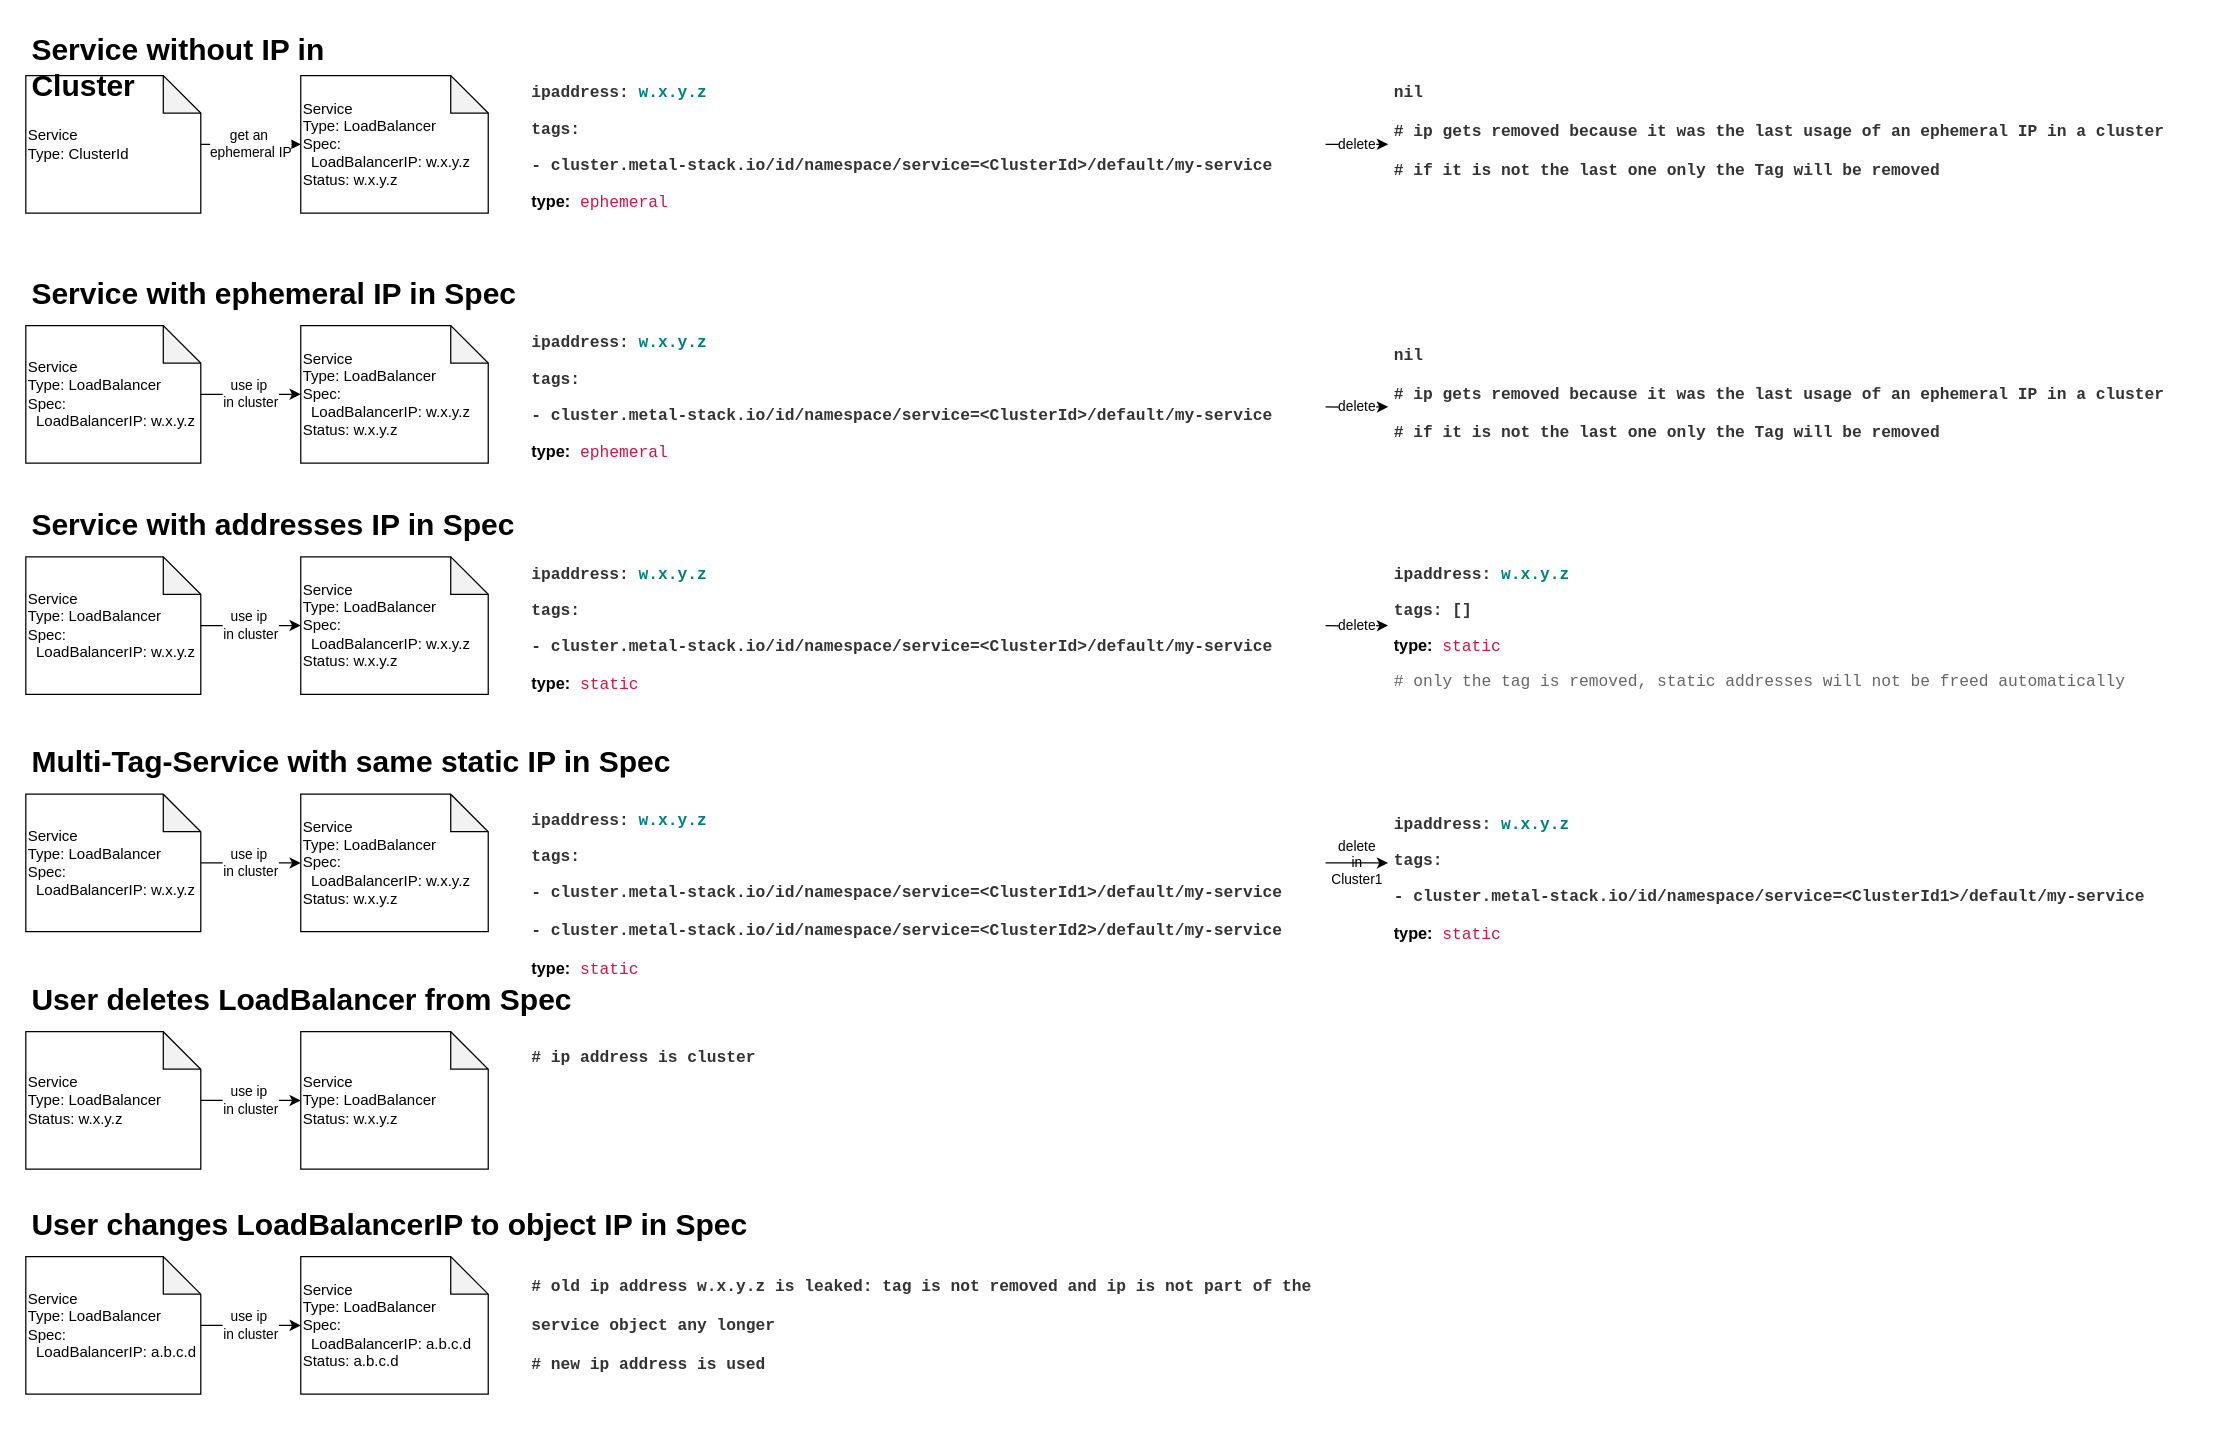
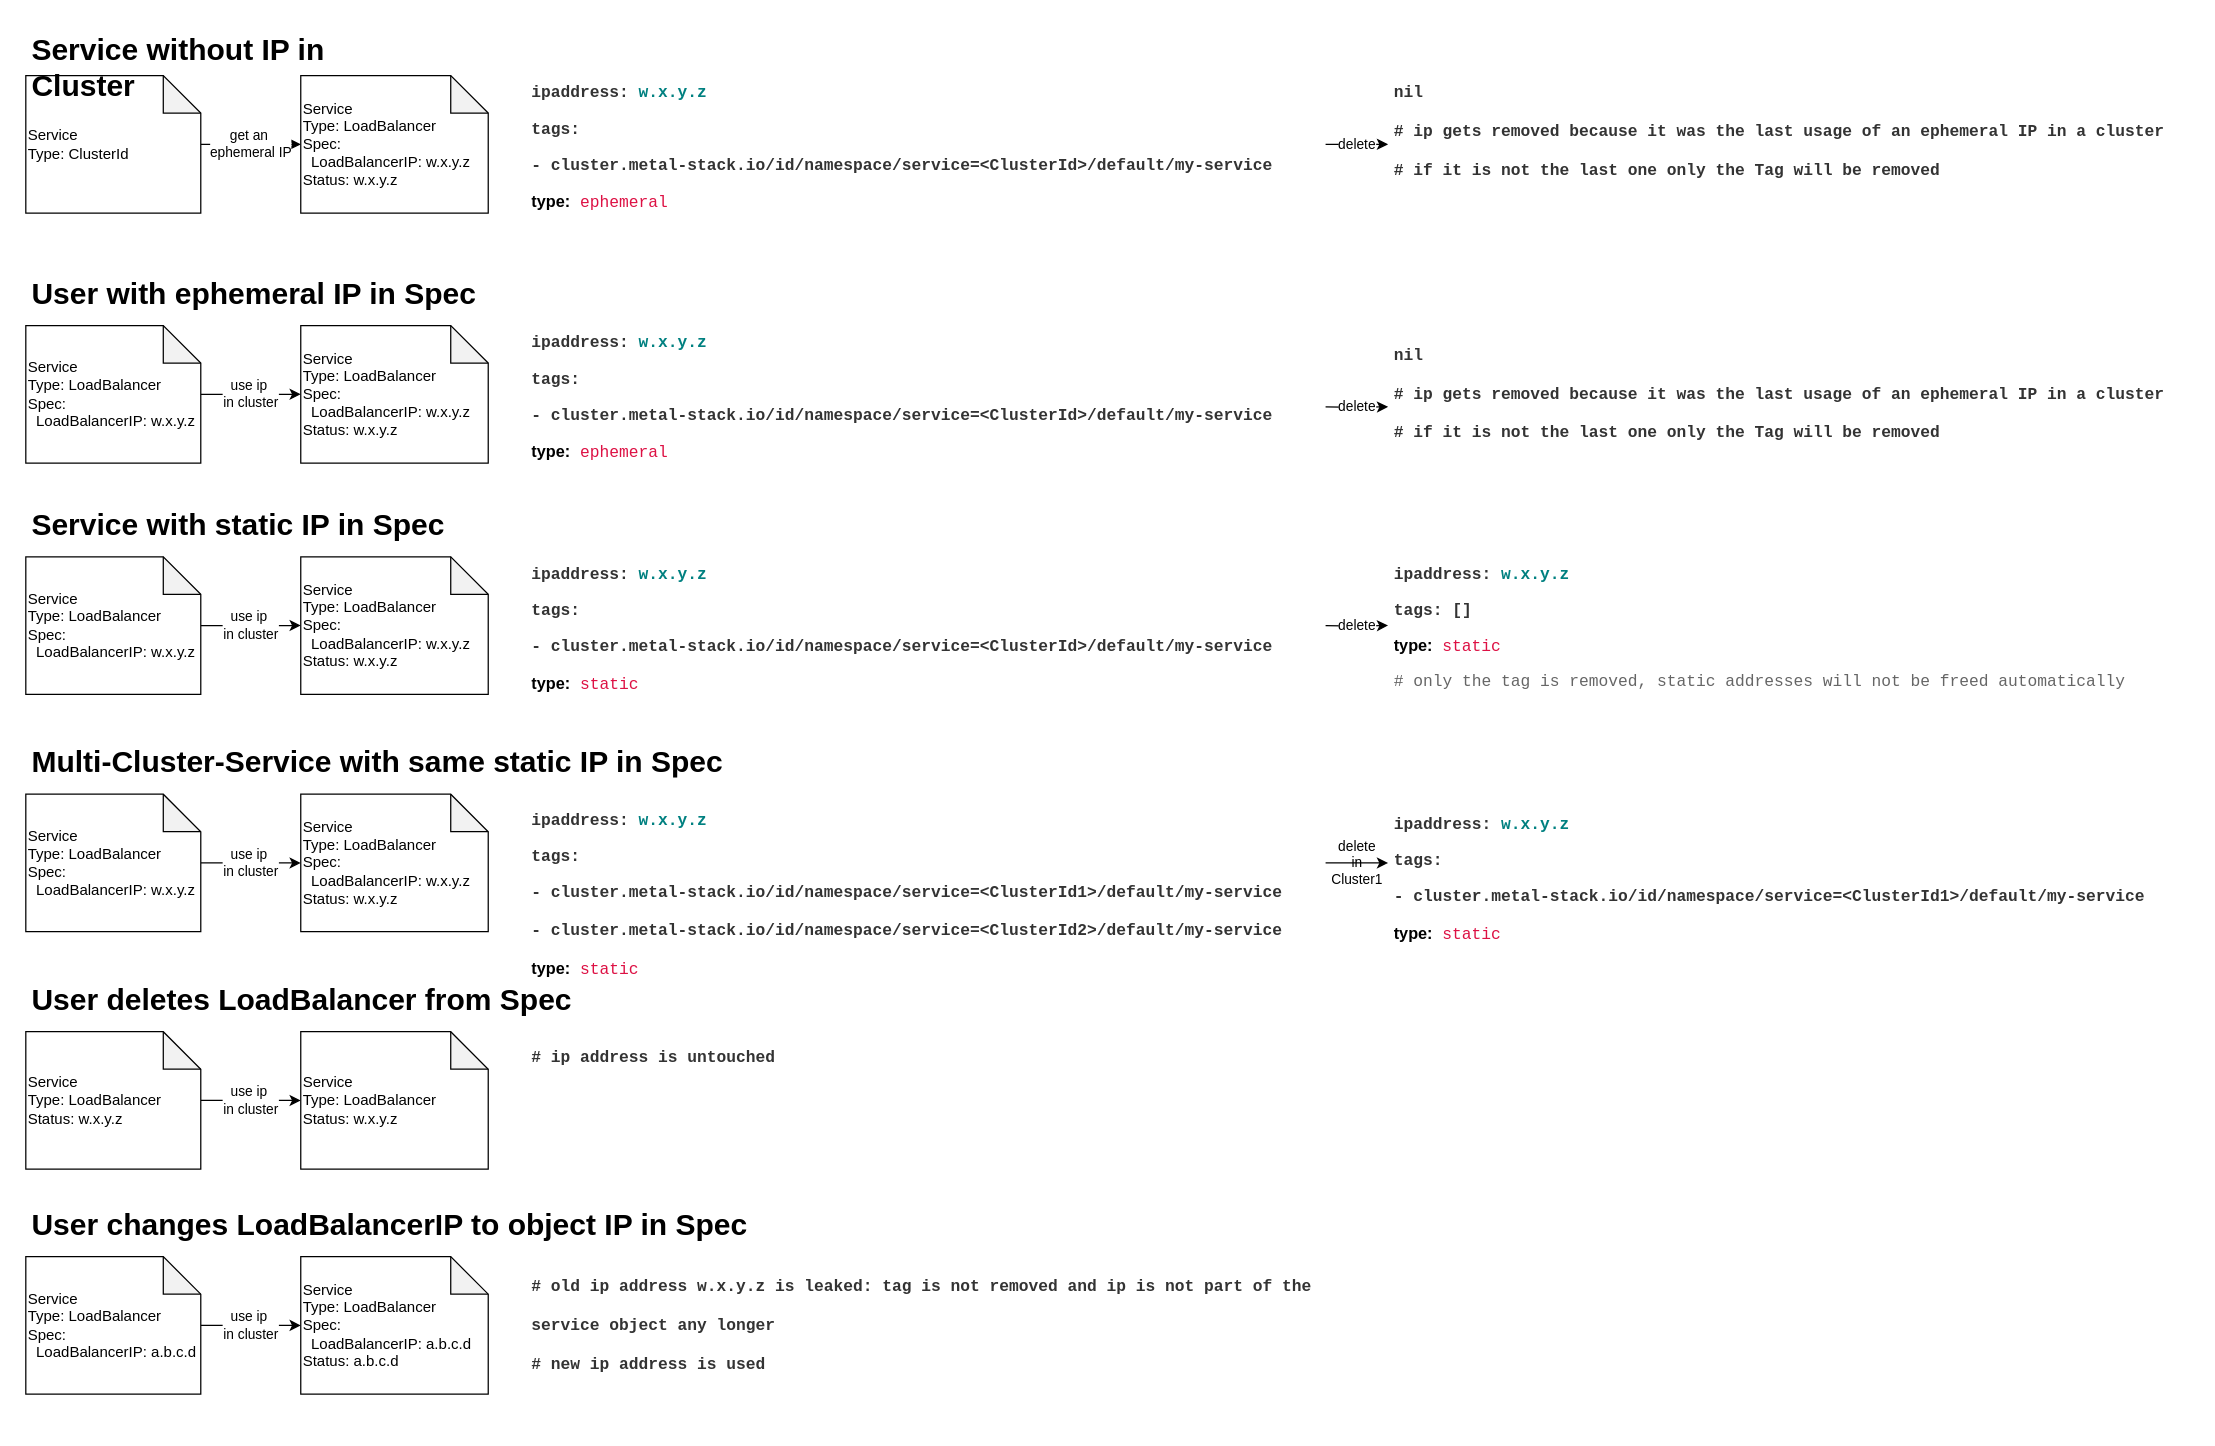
- <mxCell id="11" value="&lt;h1&gt;Service with ephemeral IP in Spec&lt;/h1&gt;" style="text;html=1;strokeColor=none;fillColor=none;spacing=5;spacingTop=-20;whiteSpace=wrap;overflow=hidden;rounded=0;align=left;" vertex="1" parent="1"><mxGeometry x="20" y="215" width="420" height="50" as="geometry" /></mxCell>
+ <mxCell id="11" value="&lt;h1&gt;User with ephemeral IP in Spec&lt;/h1&gt;" style="text;html=1;strokeColor=none;fillColor=none;spacing=5;spacingTop=-20;whiteSpace=wrap;overflow=hidden;rounded=0;align=left;" vertex="1" parent="1"><mxGeometry x="20" y="215" width="420" height="50" as="geometry" /></mxCell>
- <mxCell id="16" value="&lt;h1&gt;Service with addresses IP in Spec&lt;/h1&gt;" style="text;html=1;strokeColor=none;fillColor=none;spacing=5;spacingTop=-20;whiteSpace=wrap;overflow=hidden;rounded=0;align=left;" vertex="1" parent="1"><mxGeometry x="20" y="400" width="420" height="50" as="geometry" /></mxCell>
+ <mxCell id="16" value="&lt;h1&gt;Service with static IP in Spec&lt;/h1&gt;" style="text;html=1;strokeColor=none;fillColor=none;spacing=5;spacingTop=-20;whiteSpace=wrap;overflow=hidden;rounded=0;align=left;" vertex="1" parent="1"><mxGeometry x="20" y="400" width="420" height="50" as="geometry" /></mxCell>
- <mxCell id="26" value="&lt;h1&gt;Multi-Tag-Service with same static IP in Spec&lt;/h1&gt;" style="text;html=1;strokeColor=none;fillColor=none;spacing=5;spacingTop=-20;whiteSpace=wrap;overflow=hidden;rounded=0;align=left;" vertex="1" parent="1"><mxGeometry x="20" y="590" width="590" height="50" as="geometry" /></mxCell>
+ <mxCell id="26" value="&lt;h1&gt;Multi-Cluster-Service with same static IP in Spec&lt;/h1&gt;" style="text;html=1;strokeColor=none;fillColor=none;spacing=5;spacingTop=-20;whiteSpace=wrap;overflow=hidden;rounded=0;align=left;" vertex="1" parent="1"><mxGeometry x="20" y="590" width="590" height="50" as="geometry" /></mxCell>
- <mxCell id="34" value="&lt;h1&gt;&lt;font color=&quot;#333333&quot; face=&quot;menlo, monaco, consolas, liberation mono, courier new, monospace&quot;&gt;&lt;span style=&quot;font-size: 13px&quot;&gt;# ip address is cluster&lt;/span&gt;&lt;/font&gt;&lt;/h1&gt;" style="text;html=1;strokeColor=none;fillColor=none;spacing=5;spacingTop=-20;whiteSpace=wrap;overflow=hidden;rounded=0;align=left;labelBackgroundColor=#ffffff;" vertex="1" parent="1"><mxGeometry x="420" y="822" width="640" height="130" as="geometry" /></mxCell>
+ <mxCell id="34" value="&lt;h1&gt;&lt;font color=&quot;#333333&quot; face=&quot;menlo, monaco, consolas, liberation mono, courier new, monospace&quot;&gt;&lt;span style=&quot;font-size: 13px&quot;&gt;# ip address is untouched&lt;/span&gt;&lt;/font&gt;&lt;/h1&gt;" style="text;html=1;strokeColor=none;fillColor=none;spacing=5;spacingTop=-20;whiteSpace=wrap;overflow=hidden;rounded=0;align=left;labelBackgroundColor=#ffffff;" vertex="1" parent="1"><mxGeometry x="420" y="822" width="640" height="130" as="geometry" /></mxCell>
